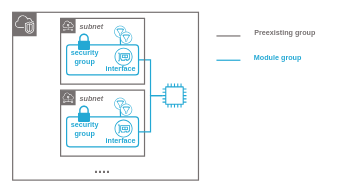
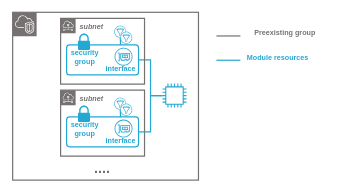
- <mxCell id="8" value="&lt;font style=&quot;font-size: 12px&quot;&gt;Module group&lt;/font&gt;" style="text;html=1;resizable=0;autosize=1;align=center;verticalAlign=middle;points=[];fillColor=none;strokeColor=none;rounded=0;fontSize=12;fontColor=#23A8D4;fontStyle=1" parent="1" vertex="1"><mxGeometry x="407" y="86" width="110" height="20" as="geometry" /></mxCell>
+ <mxCell id="8" value="&lt;font style=&quot;font-size: 12px&quot;&gt;Module resources&lt;/font&gt;" style="text;html=1;resizable=0;autosize=1;align=center;verticalAlign=middle;points=[];fillColor=none;strokeColor=none;rounded=0;fontSize=12;fontColor=#23A8D4;fontStyle=1" parent="1" vertex="1"><mxGeometry x="407" y="86" width="110" height="20" as="geometry" /></mxCell>
